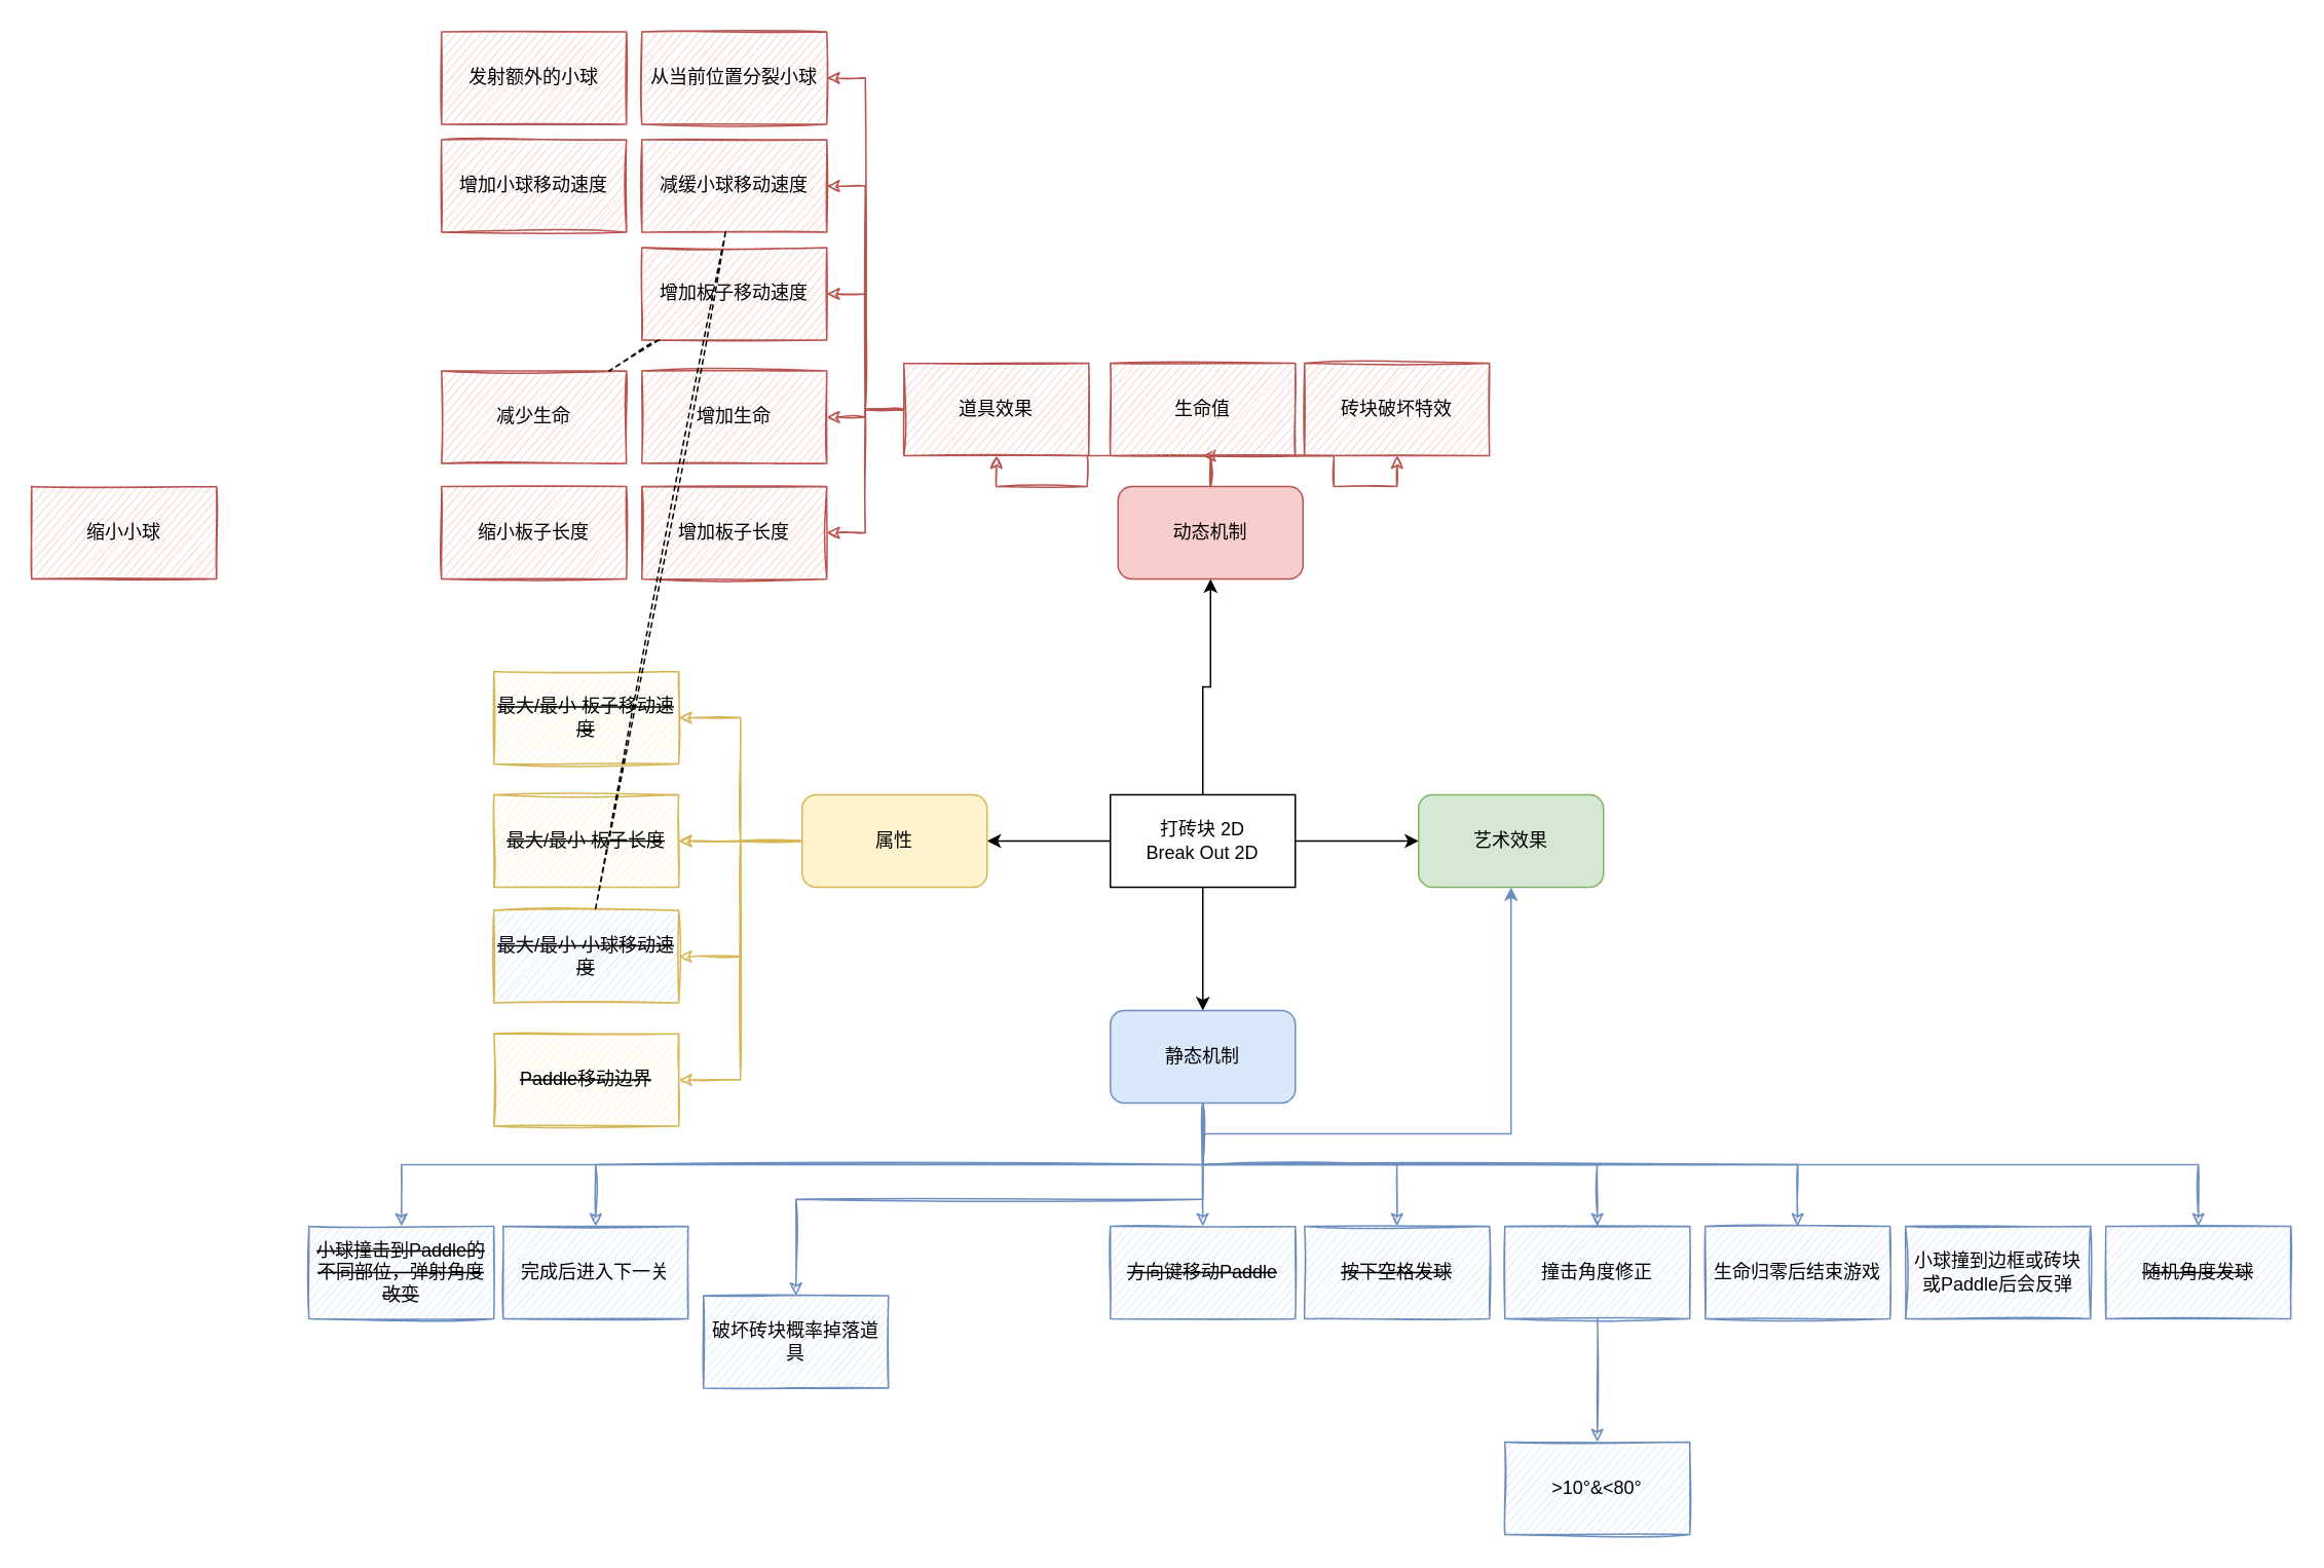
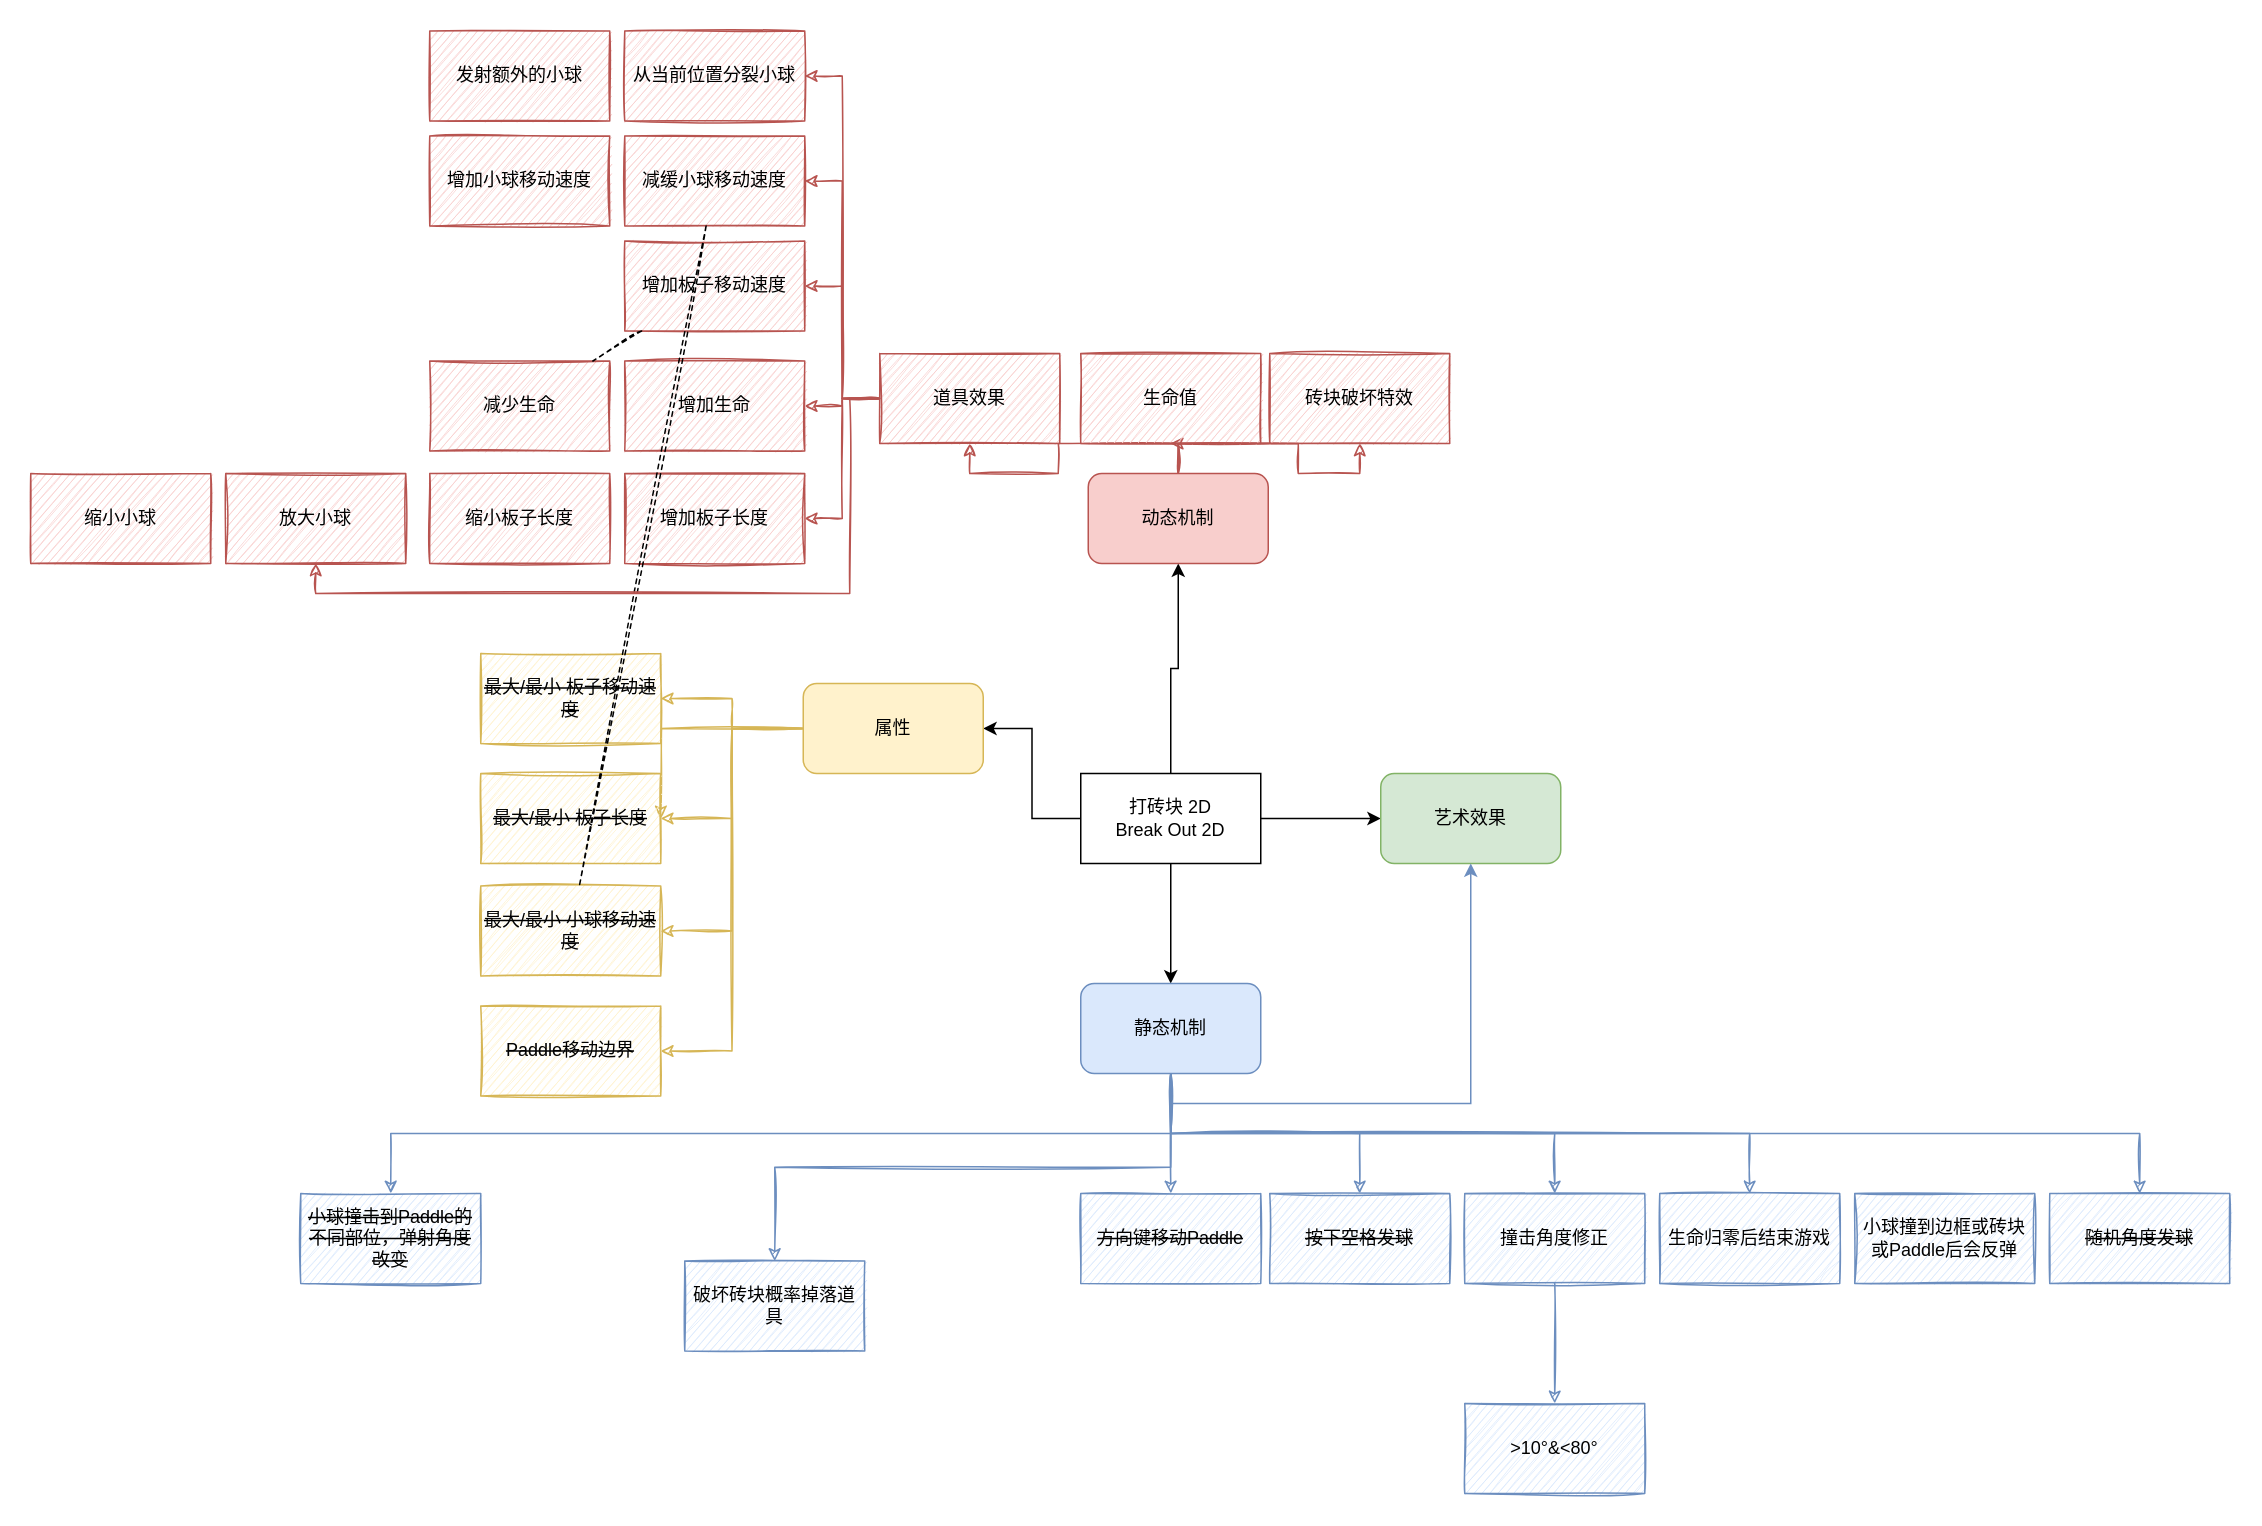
+ <mxCell id="63" value="放大小球" style="whiteSpace=wrap;html=1;rounded=0;strokeColor=#b85450;fillColor=#f8cecc;sketch=1;" vertex="1" parent="1"><mxGeometry x="150" y="315" width="120" height="60" as="geometry" /></mxCell>
+ <mxCell id="62" value="" style="edgeStyle=orthogonalEdgeStyle;rounded=0;sketch=1;orthogonalLoop=1;jettySize=auto;html=1;entryX=0.5;entryY=1;entryDx=0;entryDy=0;fillColor=#f8cecc;strokeColor=#b85450;exitX=0;exitY=0.5;exitDx=0;exitDy=0;" edge="1" parent="1" target="63" source="42"><mxGeometry relative="1" as="geometry"><mxPoint x="320" y="190" as="sourcePoint" /><Array as="points"><mxPoint x="566" y="265" /><mxPoint x="566" y="395" /><mxPoint x="210" y="395" /></Array></mxGeometry></mxCell>
- <mxCell id="17" value="属性" style="whiteSpace=wrap;html=1;rounded=1;fillColor=#fff2cc;strokeColor=#d6b656;" parent="1" vertex="1"><mxGeometry x="520" y="515" width="120" height="60" as="geometry" /></mxCell>
+ <mxCell id="17" value="属性" style="whiteSpace=wrap;html=1;rounded=1;fillColor=#fff2cc;strokeColor=#d6b656;" parent="1" vertex="1"><mxGeometry x="535" y="455" width="120" height="60" as="geometry" /></mxCell>
- <mxCell id="50" value="&lt;strike&gt;最大/最小 小球移动速度&lt;/strike&gt;" style="whiteSpace=wrap;html=1;rounded=0;strokeColor=#d6b656;fillColor=#dae8fc;sketch=1;" parent="1" vertex="1"><mxGeometry x="320" y="590" width="120" height="60" as="geometry" /></mxCell>
+ <mxCell id="50" value="&lt;strike&gt;最大/最小 小球移动速度&lt;/strike&gt;" style="whiteSpace=wrap;html=1;rounded=0;strokeColor=#d6b656;fillColor=#fff2cc;sketch=1;" parent="1" vertex="1"><mxGeometry x="320" y="590" width="120" height="60" as="geometry" /></mxCell>
- <mxCell id="22" value="" style="edgeStyle=orthogonalEdgeStyle;rounded=0;sketch=1;orthogonalLoop=1;jettySize=auto;html=1;exitX=0.5;exitY=1;exitDx=0;exitDy=0;fillColor=#dae8fc;strokeColor=#6c8ebf;" parent="1" source="27" target="56" edge="1"><mxGeometry relative="1" as="geometry" /></mxCell>
- <mxCell id="56" value="完成后进入下一关" style="whiteSpace=wrap;html=1;rounded=0;strokeColor=#6c8ebf;fillColor=#dae8fc;sketch=1;" parent="1" vertex="1"><mxGeometry x="326" y="795" width="120" height="60" as="geometry" /></mxCell>
